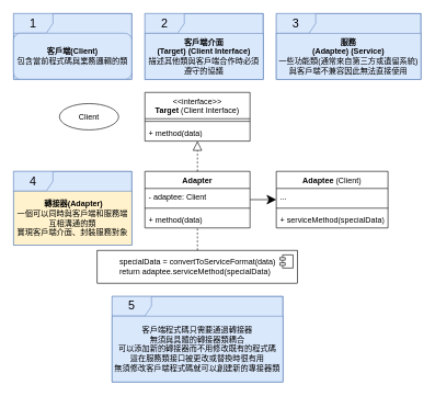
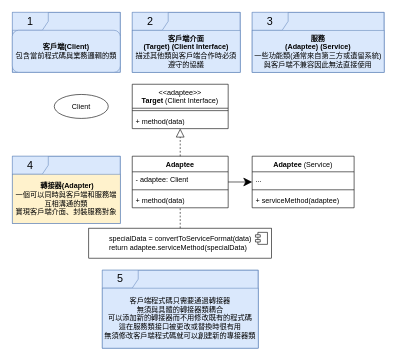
- <mxCell id="2" value="&lt;span style=&quot;font-weight: normal;&quot;&gt;&amp;lt;&amp;lt;interface&amp;gt;&amp;gt;&lt;/span&gt;&lt;div&gt;Target&amp;nbsp;&lt;span style=&quot;background-color: initial;&quot;&gt;&lt;span style=&quot;font-weight: normal;&quot;&gt;(Client Interface)&lt;/span&gt;&lt;/span&gt;&lt;/div&gt;" style="swimlane;fontStyle=1;align=center;verticalAlign=top;childLayout=stackLayout;horizontal=1;startSize=40;horizontalStack=0;resizeParent=1;resizeParentMax=0;resizeLast=0;collapsible=1;marginBottom=0;whiteSpace=wrap;html=1;" parent="1" vertex="1"><mxGeometry x="220" y="140" width="160" height="74" as="geometry" /></mxCell>
+ <mxCell id="2" value="&lt;span style=&quot;font-weight: normal;&quot;&gt;&amp;lt;&amp;lt;adaptee&amp;gt;&amp;gt;&lt;/span&gt;&lt;div&gt;Target&amp;nbsp;&lt;span style=&quot;background-color: initial;&quot;&gt;&lt;span style=&quot;font-weight: normal;&quot;&gt;(Client Interface)&lt;/span&gt;&lt;/span&gt;&lt;/div&gt;" style="swimlane;fontStyle=1;align=center;verticalAlign=top;childLayout=stackLayout;horizontal=1;startSize=40;horizontalStack=0;resizeParent=1;resizeParentMax=0;resizeLast=0;collapsible=1;marginBottom=0;whiteSpace=wrap;html=1;" parent="1" vertex="1"><mxGeometry x="220" y="140" width="160" height="74" as="geometry" /></mxCell>
- <mxCell id="5" value="Adapter" style="swimlane;fontStyle=1;align=center;verticalAlign=top;childLayout=stackLayout;horizontal=1;startSize=26;horizontalStack=0;resizeParent=1;resizeParentMax=0;resizeLast=0;collapsible=1;marginBottom=0;whiteSpace=wrap;html=1;" parent="1" vertex="1"><mxGeometry x="220" y="260" width="160" height="86" as="geometry" /></mxCell>
+ <mxCell id="5" value="Adaptee" style="swimlane;fontStyle=1;align=center;verticalAlign=top;childLayout=stackLayout;horizontal=1;startSize=26;horizontalStack=0;resizeParent=1;resizeParentMax=0;resizeLast=0;collapsible=1;marginBottom=0;whiteSpace=wrap;html=1;" parent="1" vertex="1"><mxGeometry x="220" y="260" width="160" height="86" as="geometry" /></mxCell>
- <mxCell id="9" value="Adaptee &lt;span style=&quot;font-weight: normal;&quot;&gt;(Client)&lt;/span&gt;" style="swimlane;fontStyle=1;align=center;verticalAlign=top;childLayout=stackLayout;horizontal=1;startSize=26;horizontalStack=0;resizeParent=1;resizeParentMax=0;resizeLast=0;collapsible=1;marginBottom=0;whiteSpace=wrap;html=1;" parent="1" vertex="1"><mxGeometry x="420" y="260" width="170" height="86" as="geometry" /></mxCell>
+ <mxCell id="9" value="Adaptee &lt;span style=&quot;font-weight: normal;&quot;&gt;(Service)&lt;/span&gt;" style="swimlane;fontStyle=1;align=center;verticalAlign=top;childLayout=stackLayout;horizontal=1;startSize=26;horizontalStack=0;resizeParent=1;resizeParentMax=0;resizeLast=0;collapsible=1;marginBottom=0;whiteSpace=wrap;html=1;" parent="1" vertex="1"><mxGeometry x="420" y="260" width="170" height="86" as="geometry" /></mxCell>
- <mxCell id="12" value="+ serviceMethod(specialData)" style="text;strokeColor=none;fillColor=none;align=left;verticalAlign=top;spacingLeft=4;spacingRight=4;overflow=hidden;rotatable=0;points=[[0,0.5],[1,0.5]];portConstraint=eastwest;whiteSpace=wrap;html=1;" parent="9" vertex="1"><mxGeometry y="60" width="170" height="26" as="geometry" /></mxCell>
+ <mxCell id="12" value="+ serviceMethod(adaptee)" style="text;strokeColor=none;fillColor=none;align=left;verticalAlign=top;spacingLeft=4;spacingRight=4;overflow=hidden;rotatable=0;points=[[0,0.5],[1,0.5]];portConstraint=eastwest;whiteSpace=wrap;html=1;" parent="9" vertex="1"><mxGeometry y="60" width="170" height="26" as="geometry" /></mxCell>
